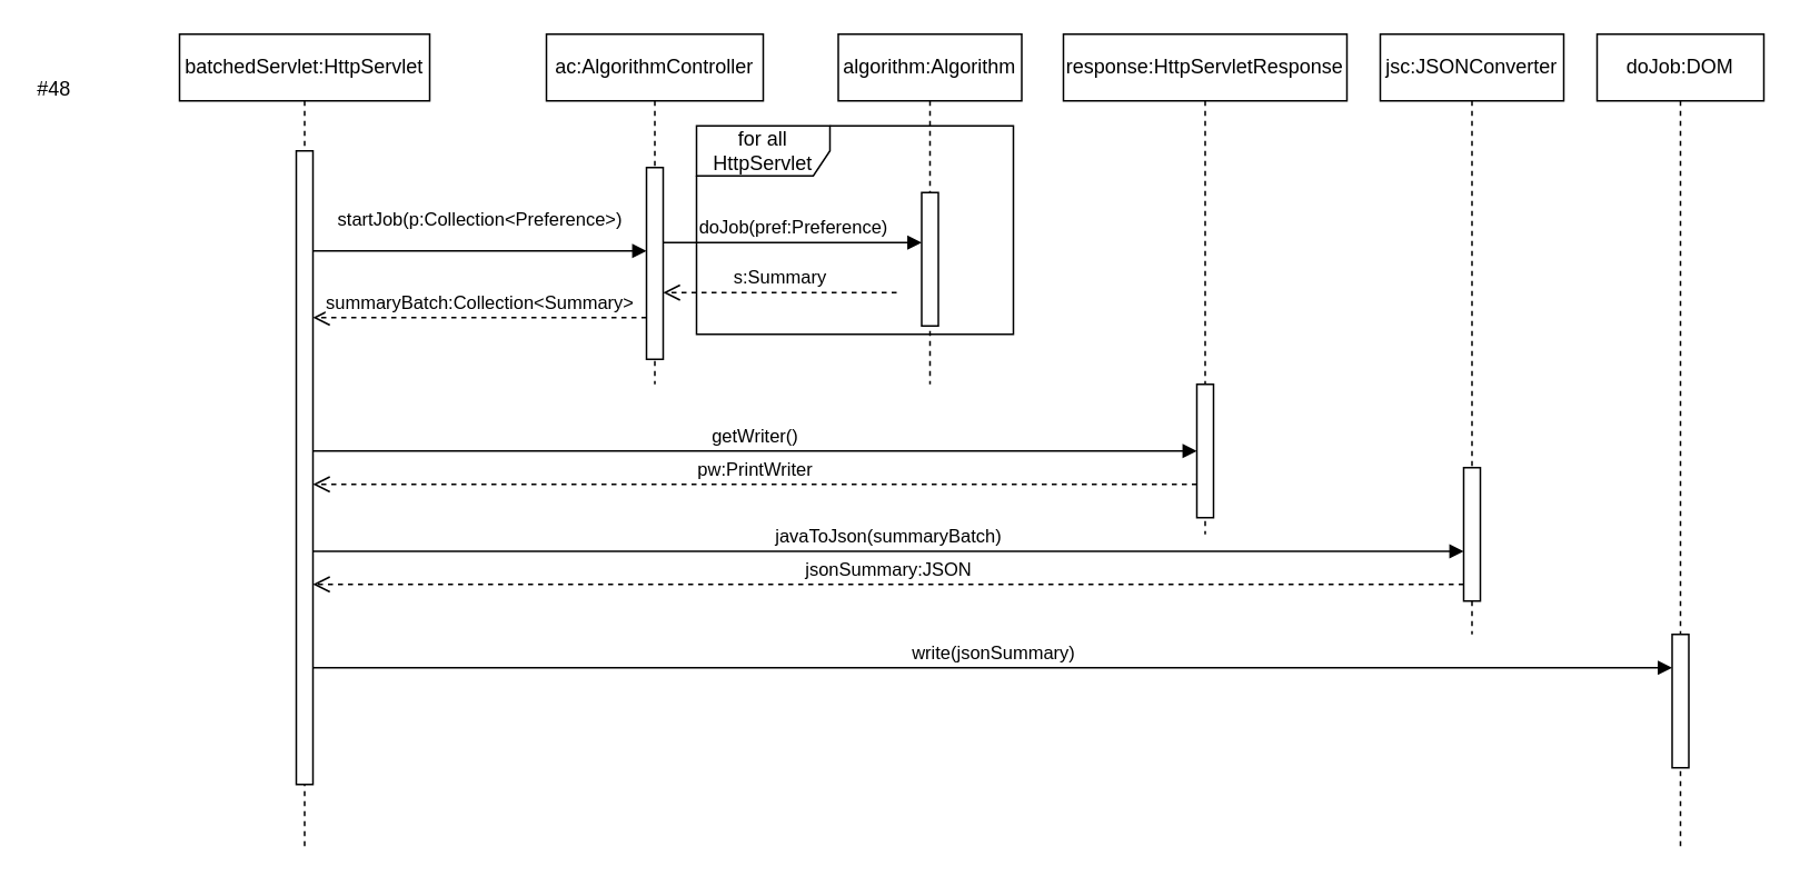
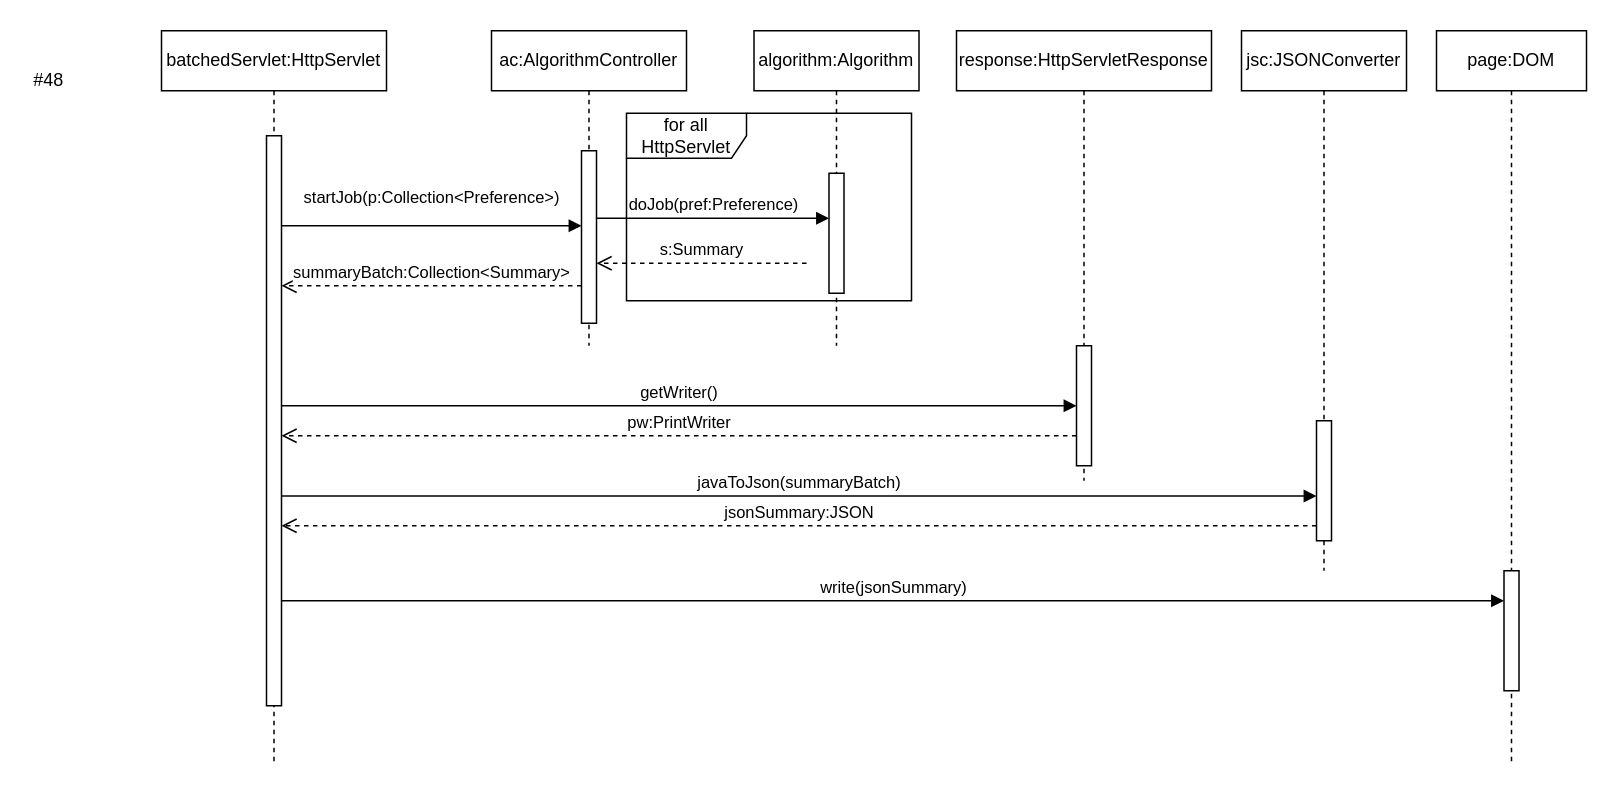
- <mxCell id="23" value="doJob:DOM" style="shape=umlLifeline;perimeter=lifelinePerimeter;whiteSpace=wrap;html=1;container=1;collapsible=0;recursiveResize=0;outlineConnect=0;" vertex="1" parent="1"><mxGeometry x="957" y="20" width="100" height="490" as="geometry" /></mxCell>
+ <mxCell id="23" value="page:DOM" style="shape=umlLifeline;perimeter=lifelinePerimeter;whiteSpace=wrap;html=1;container=1;collapsible=0;recursiveResize=0;outlineConnect=0;" vertex="1" parent="1"><mxGeometry x="957" y="20" width="100" height="490" as="geometry" /></mxCell>
